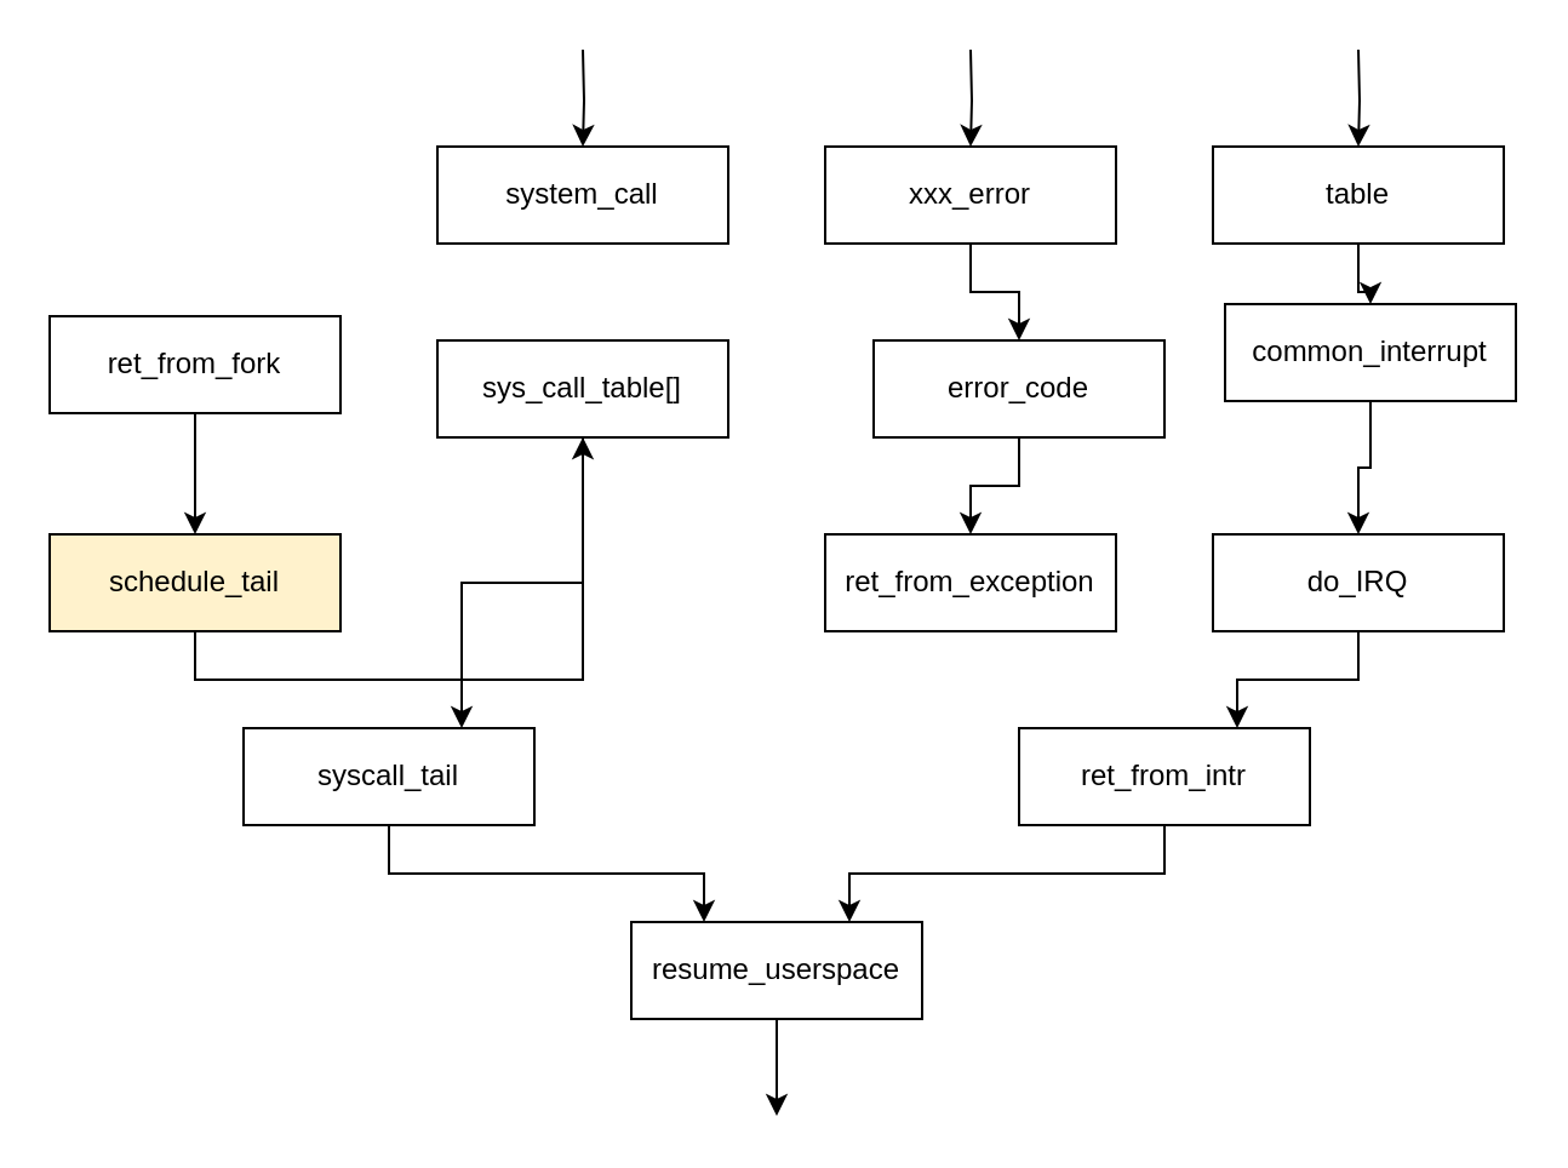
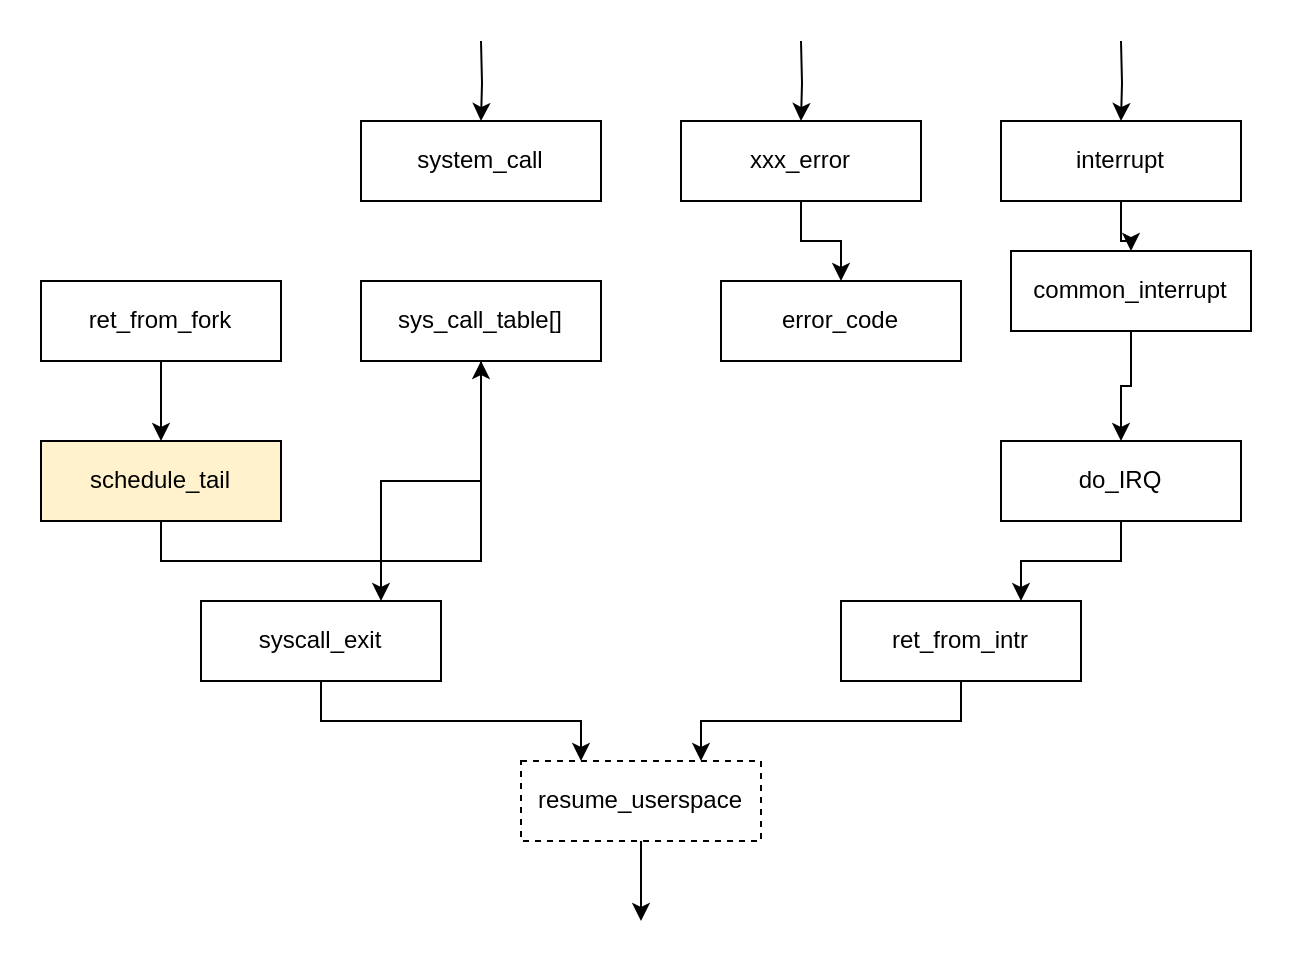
- <mxCell id="5" value="table" style="rounded=0;whiteSpace=wrap;html=1;" parent="1" vertex="1"><mxGeometry x="500" y="60" width="120" height="40" as="geometry" /></mxCell>
+ <mxCell id="5" value="interrupt" style="rounded=0;whiteSpace=wrap;html=1;" parent="1" vertex="1"><mxGeometry x="500" y="60" width="120" height="40" as="geometry" /></mxCell>
- <mxCell id="21" value="ret_from_fork" style="rounded=0;whiteSpace=wrap;html=1;" parent="1" vertex="1"><mxGeometry x="20" y="130" width="120" height="40" as="geometry" /></mxCell>
+ <mxCell id="21" value="ret_from_fork" style="rounded=0;whiteSpace=wrap;html=1;" parent="1" vertex="1"><mxGeometry x="20" y="140" width="120" height="40" as="geometry" /></mxCell>
- <mxCell id="8" style="edgeStyle=orthogonalEdgeStyle;rounded=0;orthogonalLoop=1;jettySize=auto;html=1;exitX=0.5;exitY=1;exitDx=0;exitDy=0;entryX=0.5;entryY=0;entryDx=0;entryDy=0;" parent="1" source="9" target="10" edge="1"><mxGeometry relative="1" as="geometry" /></mxCell>
- <mxCell id="10" value="ret_from_exception" style="rounded=0;whiteSpace=wrap;html=1;" parent="1" vertex="1"><mxGeometry x="340" y="220" width="120" height="40" as="geometry" /></mxCell>
- <mxCell id="19" value="syscall_tail" style="rounded=0;whiteSpace=wrap;html=1;" parent="1" vertex="1"><mxGeometry x="100" y="300" width="120" height="40" as="geometry" /></mxCell>
+ <mxCell id="19" value="syscall_exit" style="rounded=0;whiteSpace=wrap;html=1;" parent="1" vertex="1"><mxGeometry x="100" y="300" width="120" height="40" as="geometry" /></mxCell>
- <mxCell id="23" value="resume_userspace" style="rounded=0;whiteSpace=wrap;html=1;" parent="1" vertex="1"><mxGeometry x="260" y="380" width="120" height="40" as="geometry" /></mxCell>
+ <mxCell id="23" value="resume_userspace" style="rounded=0;whiteSpace=wrap;html=1;dashed=1;" parent="1" vertex="1"><mxGeometry x="260" y="380" width="120" height="40" as="geometry" /></mxCell>
